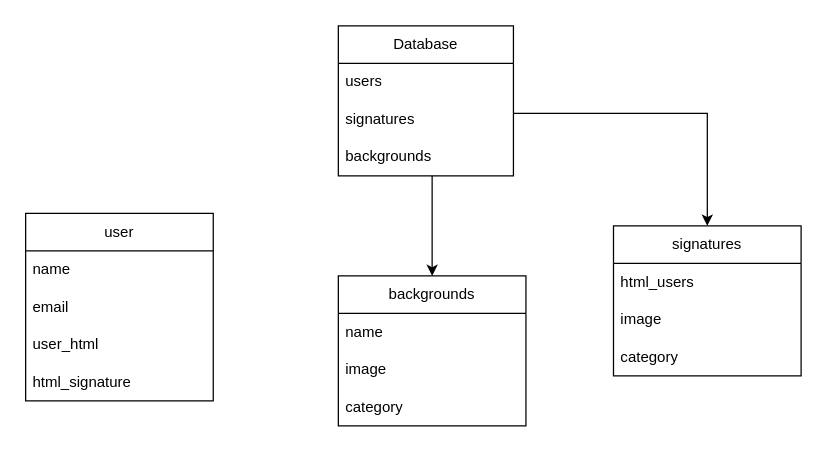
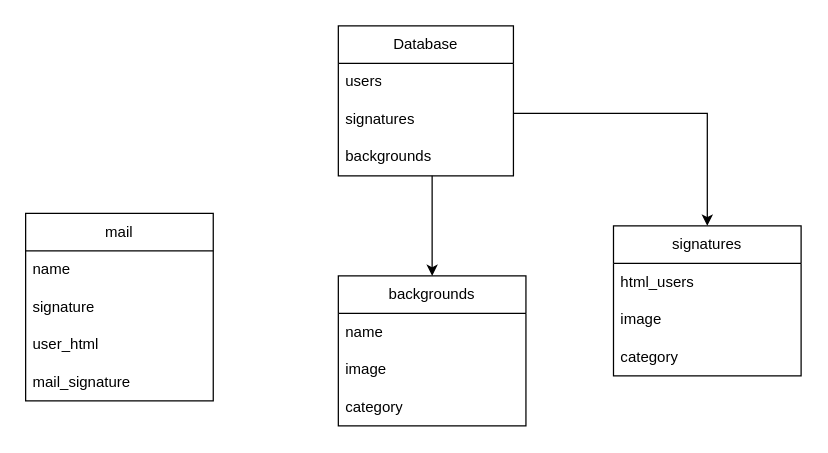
- <mxCell id="6" value="user" style="swimlane;fontStyle=0;childLayout=stackLayout;horizontal=1;startSize=30;horizontalStack=0;resizeParent=1;resizeParentMax=0;resizeLast=0;collapsible=1;marginBottom=0;whiteSpace=wrap;html=1;" vertex="1" parent="1"><mxGeometry x="20" y="170" width="150" height="150" as="geometry" /></mxCell>
+ <mxCell id="6" value="mail" style="swimlane;fontStyle=0;childLayout=stackLayout;horizontal=1;startSize=30;horizontalStack=0;resizeParent=1;resizeParentMax=0;resizeLast=0;collapsible=1;marginBottom=0;whiteSpace=wrap;html=1;" vertex="1" parent="1"><mxGeometry x="20" y="170" width="150" height="150" as="geometry" /></mxCell>
- <mxCell id="8" value="email" style="text;strokeColor=none;fillColor=none;align=left;verticalAlign=middle;spacingLeft=4;spacingRight=4;overflow=hidden;points=[[0,0.5],[1,0.5]];portConstraint=eastwest;rotatable=0;whiteSpace=wrap;html=1;" vertex="1" parent="6"><mxGeometry y="60" width="150" height="30" as="geometry" /></mxCell>
+ <mxCell id="8" value="signature" style="text;strokeColor=none;fillColor=none;align=left;verticalAlign=middle;spacingLeft=4;spacingRight=4;overflow=hidden;points=[[0,0.5],[1,0.5]];portConstraint=eastwest;rotatable=0;whiteSpace=wrap;html=1;" vertex="1" parent="6"><mxGeometry y="60" width="150" height="30" as="geometry" /></mxCell>
- <mxCell id="10" value="html_signature" style="text;strokeColor=none;fillColor=none;align=left;verticalAlign=middle;spacingLeft=4;spacingRight=4;overflow=hidden;points=[[0,0.5],[1,0.5]];portConstraint=eastwest;rotatable=0;whiteSpace=wrap;html=1;" vertex="1" parent="6"><mxGeometry y="120" width="150" height="30" as="geometry" /></mxCell>
+ <mxCell id="10" value="mail_signature" style="text;strokeColor=none;fillColor=none;align=left;verticalAlign=middle;spacingLeft=4;spacingRight=4;overflow=hidden;points=[[0,0.5],[1,0.5]];portConstraint=eastwest;rotatable=0;whiteSpace=wrap;html=1;" vertex="1" parent="6"><mxGeometry y="120" width="150" height="30" as="geometry" /></mxCell>
